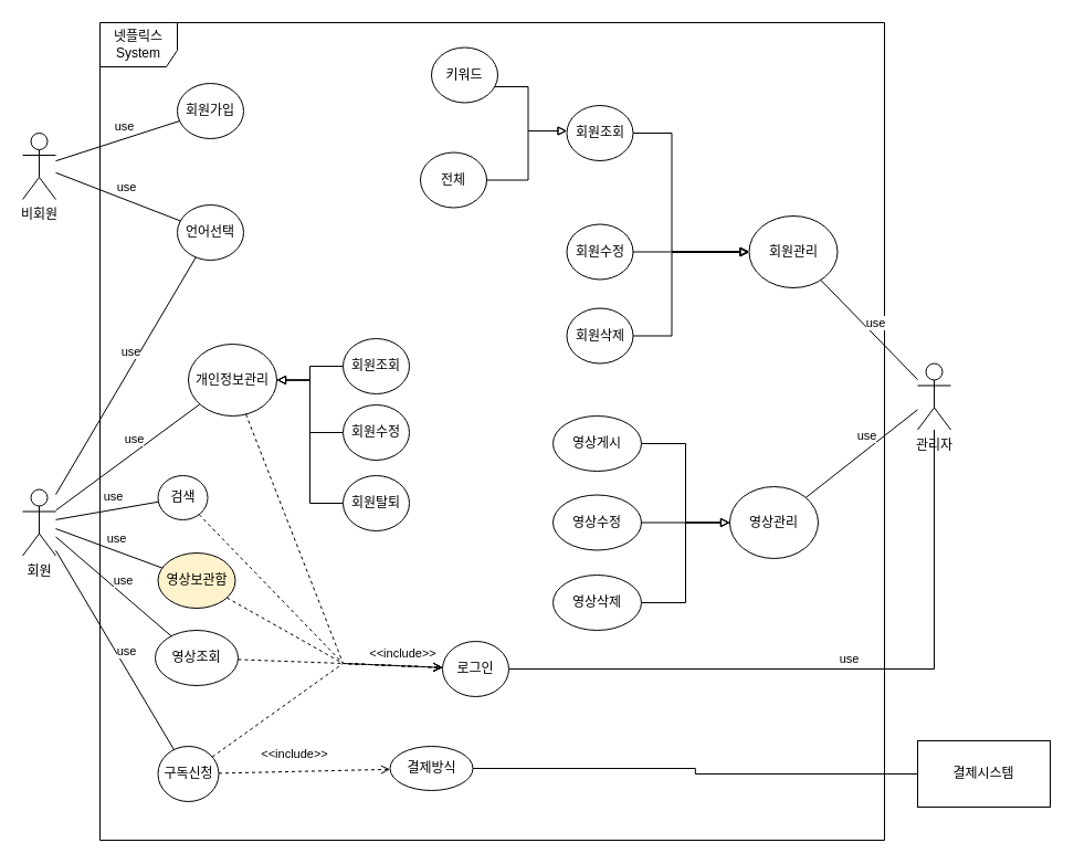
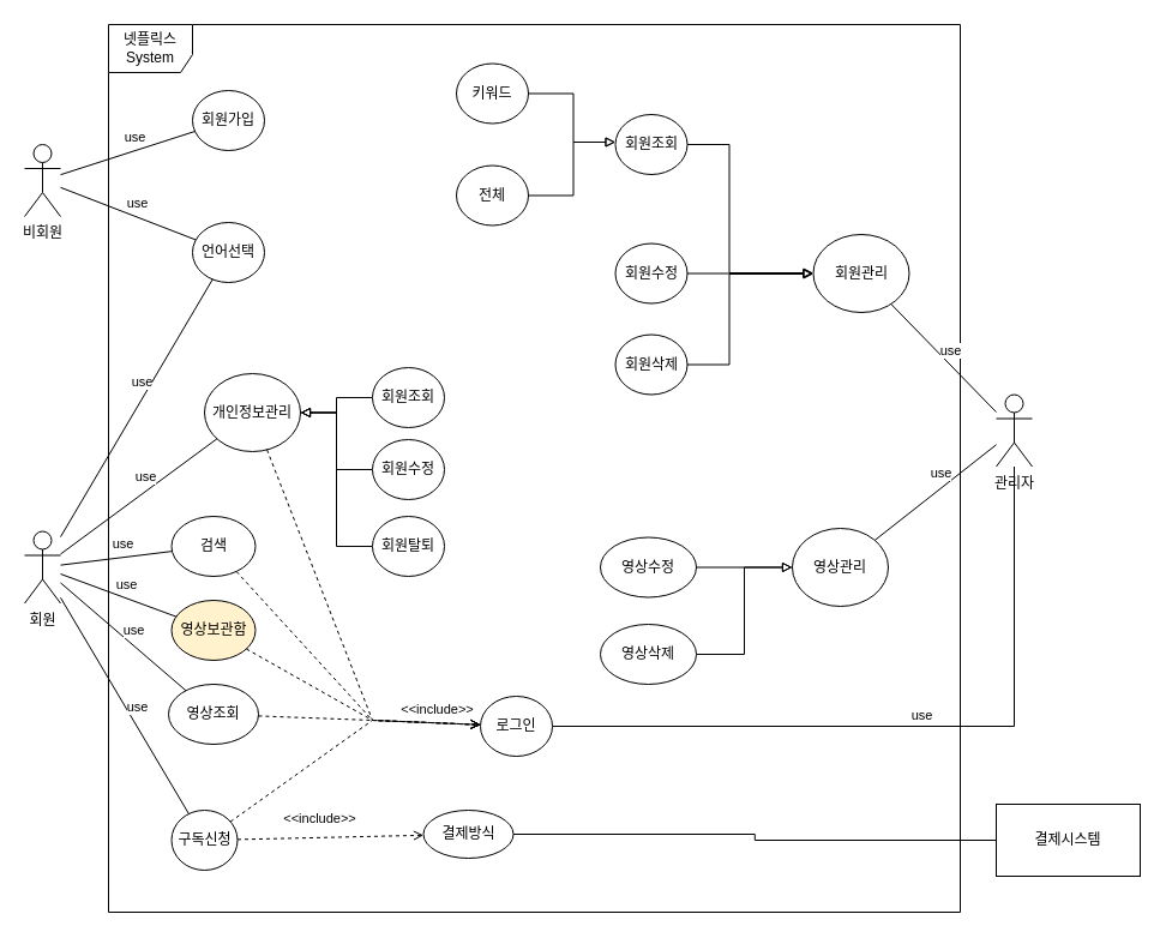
- <mxCell id="62" value="키워드" style="ellipse;whiteSpace=wrap;html=1;" vertex="1" parent="1"><mxGeometry x="390" y="42.5" width="60" height="50" as="geometry" /></mxCell>
+ <mxCell id="62" value="키워드" style="ellipse;whiteSpace=wrap;html=1;" vertex="1" parent="1"><mxGeometry x="380" y="52.5" width="60" height="50" as="geometry" /></mxCell>
- <mxCell id="66" value="영상게시" style="ellipse;whiteSpace=wrap;html=1;" vertex="1" parent="1"><mxGeometry x="500" y="376" width="80" height="50" as="geometry" /></mxCell>
- <mxCell id="65" style="edgeStyle=orthogonalEdgeStyle;rounded=0;orthogonalLoop=1;jettySize=auto;html=1;entryX=0;entryY=0.5;entryDx=0;entryDy=0;endArrow=block;endFill=0;" edge="1" parent="1" source="66" target="52"><mxGeometry relative="1" as="geometry" /></mxCell>
- <mxCell id="26" value="검색" style="ellipse;whiteSpace=wrap;html=1;" vertex="1" parent="1"><mxGeometry x="142.5" y="430" width="45" height="40" as="geometry" /></mxCell>
+ <mxCell id="26" value="검색" style="ellipse;whiteSpace=wrap;html=1;" vertex="1" parent="1"><mxGeometry x="142.5" y="430" width="70" height="50" as="geometry" /></mxCell>
